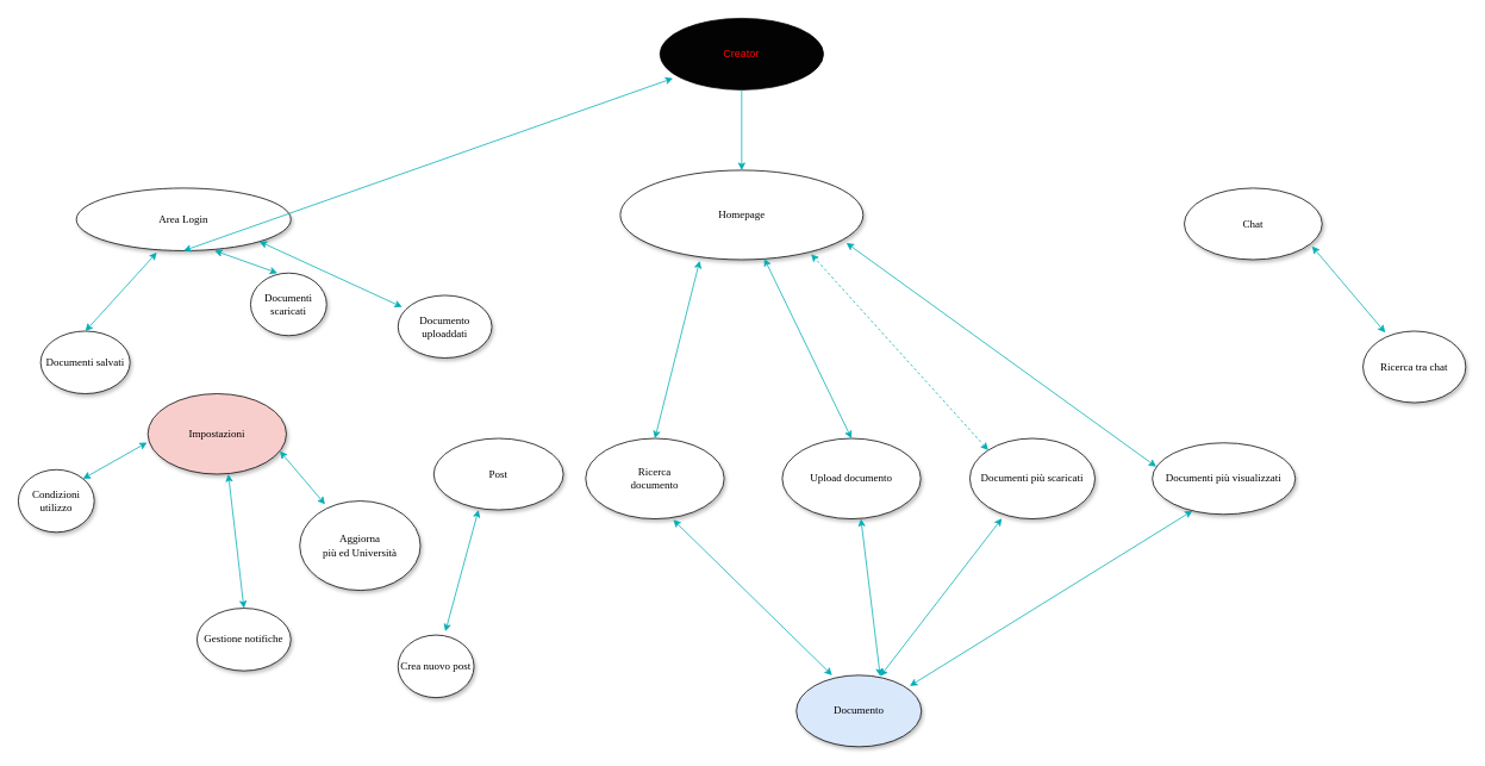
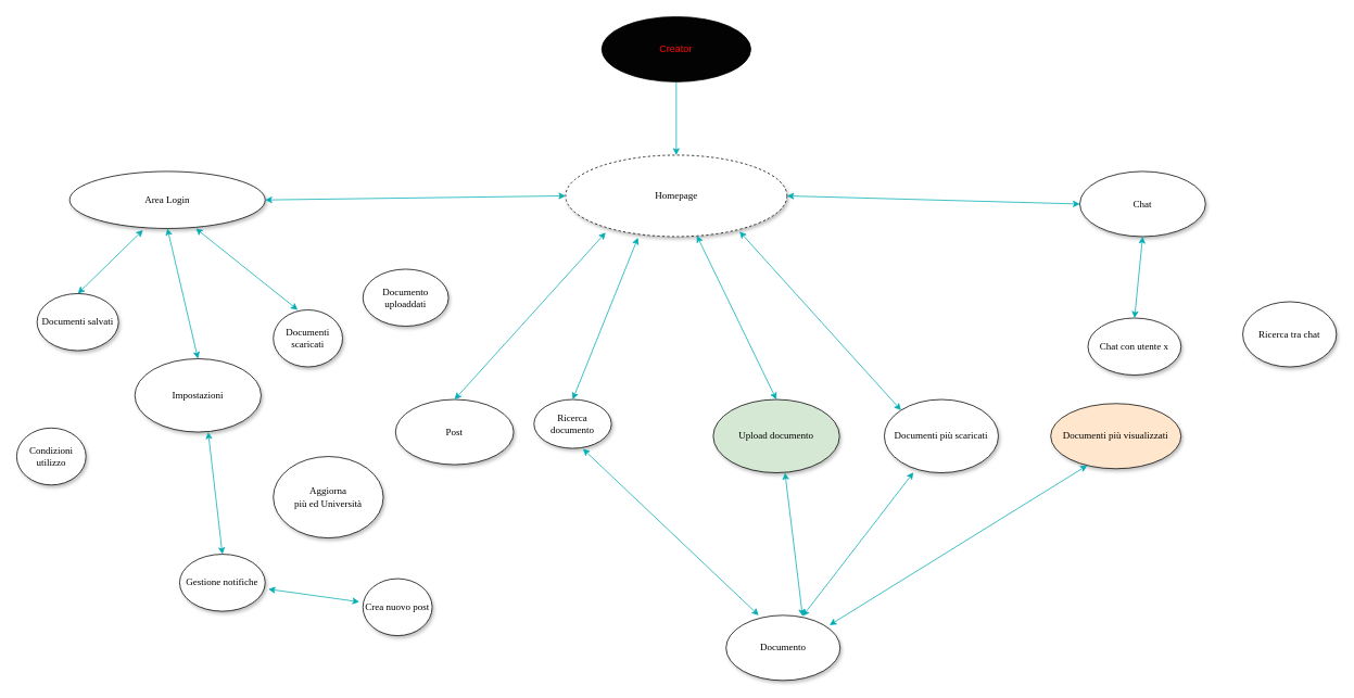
- <mxCell id="12" value="" style="endArrow=classic;startArrow=classic;html=1;rounded=0;shadow=0;strokeColor=#00ADB3;sourcePerimeterSpacing=5;targetPerimeterSpacing=5;jumpStyle=gap;exitX=0.5;exitY=1;exitDx=0;exitDy=0;" edge="1" parent="1" source="4" target="5"><mxGeometry width="50" height="50" relative="1" as="geometry"><mxPoint x="493.64" y="301.65" as="sourcePoint" /><mxPoint x="215" y="500" as="targetPoint" /></mxGeometry></mxCell>
+ <mxCell id="12" value="" style="endArrow=classic;startArrow=classic;html=1;rounded=0;shadow=0;strokeColor=#00ADB3;sourcePerimeterSpacing=5;targetPerimeterSpacing=5;jumpStyle=gap;entryX=0.5;entryY=0;entryDx=0;entryDy=0;exitX=0.5;exitY=1;exitDx=0;exitDy=0;" edge="1" parent="1" source="4" target="11"><mxGeometry width="50" height="50" relative="1" as="geometry"><mxPoint x="493.64" y="301.65" as="sourcePoint" /><mxPoint x="215" y="500" as="targetPoint" /></mxGeometry></mxCell>
- <mxCell id="2" value="Homepage" style="ellipse;whiteSpace=wrap;html=1;rounded=0;shadow=1;comic=0;labelBackgroundColor=none;strokeWidth=1;fontFamily=Verdana;fontSize=12;align=center;" vertex="1" parent="1"><mxGeometry x="693.74" y="190" width="271.75" height="100" as="geometry" /></mxCell>
+ <mxCell id="2" value="Homepage" style="ellipse;whiteSpace=wrap;html=1;rounded=0;shadow=1;comic=0;labelBackgroundColor=none;strokeWidth=1;fontFamily=Verdana;fontSize=12;align=center;dashed=1;" vertex="1" parent="1"><mxGeometry x="693.74" y="190" width="271.75" height="100" as="geometry" /></mxCell>
+ <mxCell id="6" value="" style="endArrow=classic;startArrow=classic;html=1;rounded=0;shadow=0;strokeColor=#00ADB3;sourcePerimeterSpacing=5;targetPerimeterSpacing=5;jumpStyle=gap;exitX=1;exitY=0.5;exitDx=0;exitDy=0;entryX=0;entryY=0.5;entryDx=0;entryDy=0;" edge="1" parent="1" source="4" target="2"><mxGeometry width="50" height="50" relative="1" as="geometry"><mxPoint x="557.5" y="275" as="sourcePoint" /><mxPoint x="862.5" y="470" as="targetPoint" /></mxGeometry></mxCell>
+ <mxCell id="20" value="" style="endArrow=classic;startArrow=classic;html=1;rounded=0;shadow=0;strokeColor=#00ADB3;sourcePerimeterSpacing=5;targetPerimeterSpacing=5;jumpStyle=gap;entryX=1;entryY=0.5;entryDx=0;entryDy=0;exitX=0;exitY=0.5;exitDx=0;exitDy=0;" edge="1" parent="1" source="13" target="2"><mxGeometry width="50" height="50" relative="1" as="geometry"><mxPoint x="1025" y="250" as="sourcePoint" /><mxPoint x="893.998" y="278.368" as="targetPoint" /></mxGeometry></mxCell>
- <mxCell id="43" value="" style="endArrow=classic;startArrow=classic;html=1;rounded=0;shadow=0;strokeColor=#00ADB3;sourcePerimeterSpacing=5;targetPerimeterSpacing=5;jumpStyle=gap;exitX=1;exitY=1;exitDx=0;exitDy=0;" edge="1" parent="1" source="4" target="42"><mxGeometry width="50" height="50" relative="1" as="geometry"><mxPoint x="249.8" y="290" as="sourcePoint" /><mxPoint x="375.005" y="390" as="targetPoint" /></mxGeometry></mxCell>
- <mxCell id="22" value="" style="endArrow=classic;startArrow=classic;html=1;rounded=0;shadow=0;strokeColor=#00ADB3;sourcePerimeterSpacing=5;targetPerimeterSpacing=5;jumpStyle=gap;entryX=0.927;entryY=0.813;entryDx=0;entryDy=0;entryPerimeter=0;" edge="1" parent="1" source="21" target="13"><mxGeometry width="50" height="50" relative="1" as="geometry"><mxPoint x="1095" y="270" as="sourcePoint" /><mxPoint x="916.75" y="250" as="targetPoint" /></mxGeometry></mxCell>
- <mxCell id="25" value="Documenti scaricati" style="ellipse;whiteSpace=wrap;html=1;rounded=0;shadow=1;comic=0;labelBackgroundColor=none;strokeWidth=1;fontFamily=Verdana;fontSize=12;align=center;" vertex="1" parent="1"><mxGeometry x="280" y="305" width="85" height="70" as="geometry" /></mxCell>
+ <mxCell id="25" value="Documenti scaricati" style="ellipse;whiteSpace=wrap;html=1;rounded=0;shadow=1;comic=0;labelBackgroundColor=none;strokeWidth=1;fontFamily=Verdana;fontSize=12;align=center;" vertex="1" parent="1"><mxGeometry x="335" y="380" width="85" height="70" as="geometry" /></mxCell>
+ <mxCell id="30" value="" style="endArrow=classic;startArrow=classic;html=1;rounded=0;shadow=0;strokeColor=#00ADB3;sourcePerimeterSpacing=5;targetPerimeterSpacing=5;jumpStyle=gap;entryX=0.5;entryY=1;entryDx=0;entryDy=0;exitX=0.5;exitY=0;exitDx=0;exitDy=0;" edge="1" parent="1" source="29" target="13"><mxGeometry width="50" height="50" relative="1" as="geometry"><mxPoint x="1341.578" y="358.828" as="sourcePoint" /><mxPoint x="1260.379" y="300" as="targetPoint" /></mxGeometry></mxCell>
+ <mxCell id="7" value="" style="endArrow=classic;startArrow=classic;html=1;rounded=0;shadow=0;strokeColor=#00ADB3;sourcePerimeterSpacing=5;targetPerimeterSpacing=5;jumpStyle=gap;exitX=0.5;exitY=0;exitDx=0;exitDy=0;entryX=0.181;entryY=0.95;entryDx=0;entryDy=0;entryPerimeter=0;" edge="1" parent="1" source="3" target="2"><mxGeometry width="50" height="50" relative="1" as="geometry"><mxPoint x="497.5" y="355" as="sourcePoint" /><mxPoint x="782.5" y="330" as="targetPoint" /></mxGeometry></mxCell>
- <mxCell id="28" value="" style="endArrow=classic;startArrow=classic;html=1;rounded=0;shadow=0;strokeColor=#00ADB3;sourcePerimeterSpacing=5;targetPerimeterSpacing=5;jumpStyle=gap;exitX=0;exitY=0;exitDx=0;exitDy=0;entryX=0.786;entryY=0.938;entryDx=0;entryDy=0;entryPerimeter=0;dashed=1;" edge="1" parent="1" source="27" target="2"><mxGeometry width="50" height="50" relative="1" as="geometry"><mxPoint x="905" y="530" as="sourcePoint" /><mxPoint x="847.029" y="293.36" as="targetPoint" /></mxGeometry></mxCell>
+ <mxCell id="28" value="" style="endArrow=classic;startArrow=classic;html=1;rounded=0;shadow=0;strokeColor=#00ADB3;sourcePerimeterSpacing=5;targetPerimeterSpacing=5;jumpStyle=gap;exitX=0;exitY=0;exitDx=0;exitDy=0;entryX=0.786;entryY=0.938;entryDx=0;entryDy=0;entryPerimeter=0;" edge="1" parent="1" source="27" target="2"><mxGeometry width="50" height="50" relative="1" as="geometry"><mxPoint x="905" y="530" as="sourcePoint" /><mxPoint x="847.029" y="293.36" as="targetPoint" /></mxGeometry></mxCell>
- <mxCell id="32" value="" style="endArrow=classic;startArrow=classic;html=1;rounded=0;shadow=0;strokeColor=#00ADB3;sourcePerimeterSpacing=5;targetPerimeterSpacing=5;jumpStyle=gap;exitX=0.027;exitY=0.333;exitDx=0;exitDy=0;entryX=0.931;entryY=0.813;entryDx=0;entryDy=0;entryPerimeter=0;exitPerimeter=0;" edge="1" parent="1" source="31" target="2"><mxGeometry width="50" height="50" relative="1" as="geometry"><mxPoint x="946.507" y="421.716" as="sourcePoint" /><mxPoint x="883.741" y="285.04" as="targetPoint" /></mxGeometry></mxCell>
- <mxCell id="17" value="Documenti salvati" style="ellipse;whiteSpace=wrap;html=1;rounded=0;shadow=1;comic=0;labelBackgroundColor=none;strokeWidth=1;fontFamily=Verdana;fontSize=12;align=center;" vertex="1" parent="1"><mxGeometry x="45" y="370" width="100" height="70" as="geometry" /></mxCell>
+ <mxCell id="17" value="Documenti salvati" style="ellipse;whiteSpace=wrap;html=1;rounded=0;shadow=1;comic=0;labelBackgroundColor=none;strokeWidth=1;fontFamily=Verdana;fontSize=12;align=center;" vertex="1" parent="1"><mxGeometry x="45" y="360" width="100" height="70" as="geometry" /></mxCell>
+ <mxCell id="29" value="Chat con utente x" style="ellipse;whiteSpace=wrap;html=1;rounded=0;shadow=1;comic=0;labelBackgroundColor=none;strokeWidth=1;fontFamily=Verdana;fontSize=12;align=center;" vertex="1" parent="1"><mxGeometry x="1335" y="390" width="114.25" height="70" as="geometry" /></mxCell>
- <mxCell id="11" value="Impostazioni" style="ellipse;whiteSpace=wrap;html=1;rounded=0;shadow=1;comic=0;labelBackgroundColor=none;strokeWidth=1;fontFamily=Verdana;fontSize=12;align=center;fillColor=#f8cecc;" vertex="1" parent="1"><mxGeometry x="165" y="440" width="155" height="90" as="geometry" /></mxCell>
+ <mxCell id="11" value="Impostazioni" style="ellipse;whiteSpace=wrap;html=1;rounded=0;shadow=1;comic=0;labelBackgroundColor=none;strokeWidth=1;fontFamily=Verdana;fontSize=12;align=center;" vertex="1" parent="1"><mxGeometry x="165" y="440" width="155" height="90" as="geometry" /></mxCell>
- <mxCell id="16" value="" style="endArrow=classic;startArrow=classic;html=1;rounded=0;shadow=0;strokeColor=#00ADB3;sourcePerimeterSpacing=5;targetPerimeterSpacing=5;jumpStyle=gap;exitX=-0.006;exitY=0.607;exitDx=0;exitDy=0;exitPerimeter=0;entryX=1;entryY=0;entryDx=0;entryDy=0;" edge="1" parent="1" source="11" target="15"><mxGeometry width="50" height="50" relative="1" as="geometry"><mxPoint x="191.63" y="455.85" as="sourcePoint" /><mxPoint x="64.995" y="632.52" as="targetPoint" /></mxGeometry></mxCell>
- <mxCell id="36" value="" style="endArrow=classic;startArrow=classic;html=1;rounded=0;shadow=0;strokeColor=#00ADB3;sourcePerimeterSpacing=5;targetPerimeterSpacing=5;jumpStyle=gap;exitX=0.953;exitY=0.714;exitDx=0;exitDy=0;exitPerimeter=0;" edge="1" parent="1" source="11" target="35"><mxGeometry width="50" height="50" relative="1" as="geometry"><mxPoint x="246.965" y="591.68" as="sourcePoint" /><mxPoint x="285.345" y="692.52" as="targetPoint" /></mxGeometry></mxCell>
- <mxCell id="8" value="&lt;div&gt;Ricerca&lt;/div&gt;&lt;div&gt;documento&lt;br&gt;&lt;/div&gt;" style="ellipse;whiteSpace=wrap;html=1;rounded=0;shadow=1;comic=0;labelBackgroundColor=none;strokeWidth=1;fontFamily=Verdana;fontSize=12;align=center;" vertex="1" parent="1"><mxGeometry x="655" y="490" width="155" height="90" as="geometry" /></mxCell>
+ <mxCell id="8" value="&lt;div&gt;Ricerca&lt;/div&gt;&lt;div&gt;documento&lt;br&gt;&lt;/div&gt;" style="ellipse;whiteSpace=wrap;html=1;rounded=0;shadow=1;comic=0;labelBackgroundColor=none;strokeWidth=1;fontFamily=Verdana;fontSize=12;align=center;" vertex="1" parent="1"><mxGeometry x="655" y="490" width="95" height="60" as="geometry" /></mxCell>
- <mxCell id="33" value="Upload documento" style="ellipse;whiteSpace=wrap;html=1;rounded=0;shadow=1;comic=0;labelBackgroundColor=none;strokeWidth=1;fontFamily=Verdana;fontSize=12;align=center;" vertex="1" parent="1"><mxGeometry x="875" y="490" width="155" height="90" as="geometry" /></mxCell>
+ <mxCell id="33" value="Upload documento" style="ellipse;whiteSpace=wrap;html=1;rounded=0;shadow=1;comic=0;labelBackgroundColor=none;strokeWidth=1;fontFamily=Verdana;fontSize=12;align=center;fillColor=#d5e8d4;" vertex="1" parent="1"><mxGeometry x="875" y="490" width="155" height="90" as="geometry" /></mxCell>
- <mxCell id="31" value="Documenti più visualizzati" style="ellipse;whiteSpace=wrap;html=1;rounded=0;shadow=1;comic=0;labelBackgroundColor=none;strokeWidth=1;fontFamily=Verdana;fontSize=12;align=center;" vertex="1" parent="1"><mxGeometry x="1289.25" y="495" width="160" height="80" as="geometry" /></mxCell>
+ <mxCell id="31" value="Documenti più visualizzati" style="ellipse;whiteSpace=wrap;html=1;rounded=0;shadow=1;comic=0;labelBackgroundColor=none;strokeWidth=1;fontFamily=Verdana;fontSize=12;align=center;fillColor=#ffe6cc;" vertex="1" parent="1"><mxGeometry x="1289.25" y="495" width="160" height="80" as="geometry" /></mxCell>
- <mxCell id="19" value="" style="endArrow=classic;startArrow=classic;html=1;rounded=0;shadow=0;strokeColor=#00ADB3;sourcePerimeterSpacing=5;targetPerimeterSpacing=5;jumpStyle=gap;entryX=0.345;entryY=1;entryDx=0;entryDy=0;entryPerimeter=0;" edge="1" parent="1" source="14" target="3"><mxGeometry width="50" height="50" relative="1" as="geometry"><mxPoint x="596.17" y="630.84" as="sourcePoint" /><mxPoint x="655" y="580" as="targetPoint" /></mxGeometry></mxCell>
+ <mxCell id="19" value="" style="endArrow=classic;startArrow=classic;html=1;rounded=0;shadow=0;strokeColor=#00ADB3;sourcePerimeterSpacing=5;targetPerimeterSpacing=5;jumpStyle=gap;" edge="1" parent="1" source="14" target="23"><mxGeometry width="50" height="50" relative="1" as="geometry"><mxPoint x="596.17" y="630.84" as="sourcePoint" /><mxPoint x="655" y="580" as="targetPoint" /></mxGeometry></mxCell>
- <mxCell id="40" value="Documento" style="ellipse;whiteSpace=wrap;html=1;rounded=0;shadow=1;comic=0;labelBackgroundColor=none;strokeWidth=1;fontFamily=Verdana;fontSize=12;align=center;fillColor=#dae8fc;" vertex="1" parent="1"><mxGeometry x="890.75" y="755" width="140" height="80" as="geometry" /></mxCell>
+ <mxCell id="40" value="Documento" style="ellipse;whiteSpace=wrap;html=1;rounded=0;shadow=1;comic=0;labelBackgroundColor=none;strokeWidth=1;fontFamily=Verdana;fontSize=12;align=center;" vertex="1" parent="1"><mxGeometry x="890.75" y="755" width="140" height="80" as="geometry" /></mxCell>
